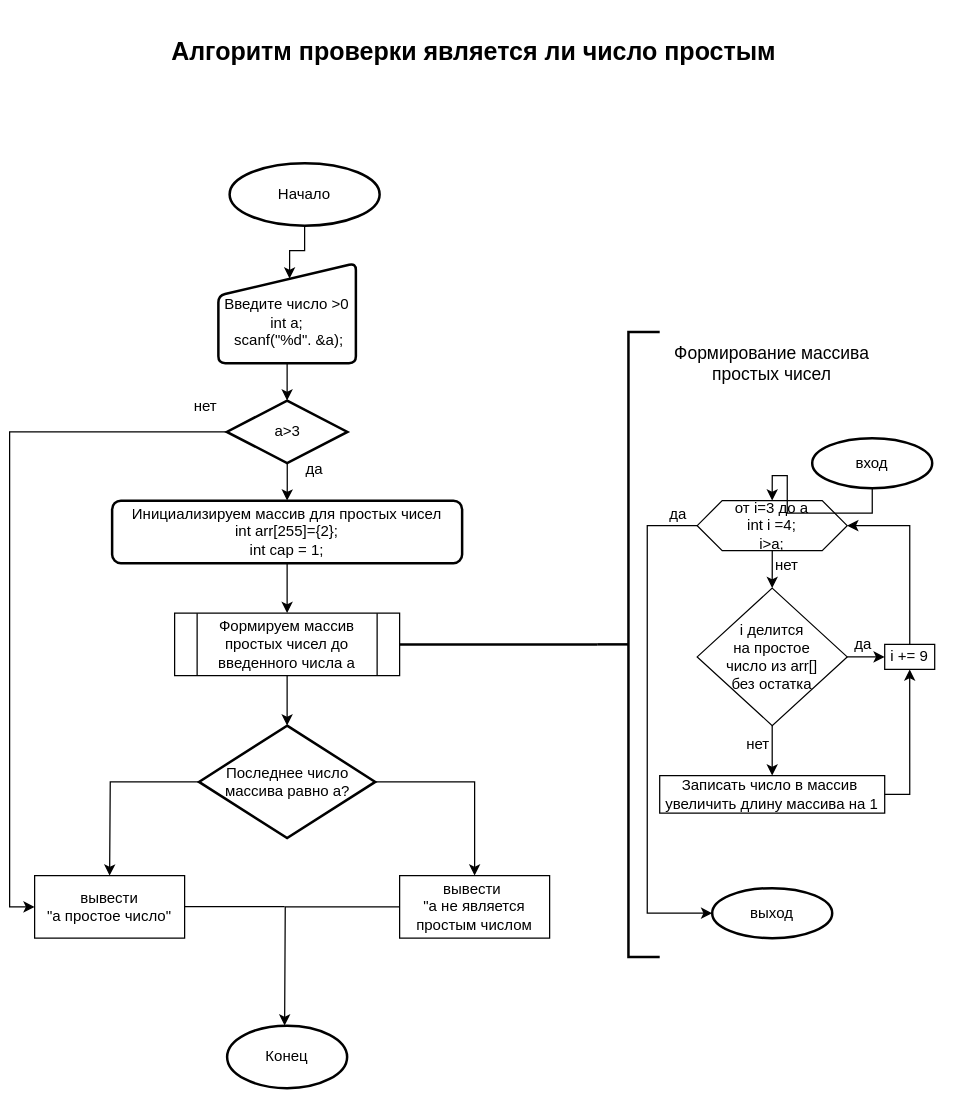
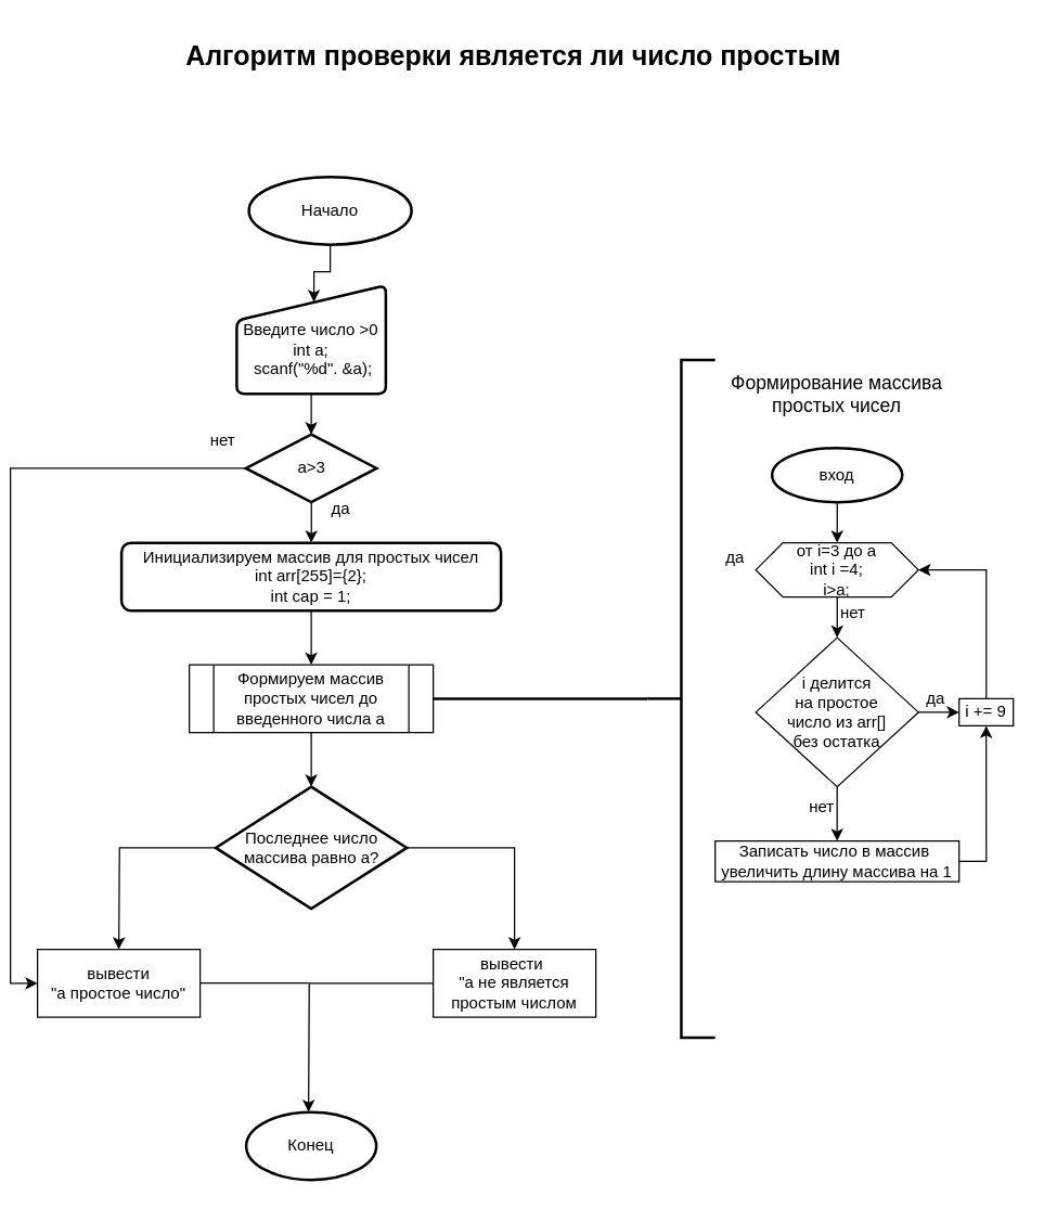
- <mxCell id="26" value="вход" style="strokeWidth=2;html=1;shape=mxgraph.flowchart.start_1;whiteSpace=wrap;" vertex="1" parent="1"><mxGeometry x="642.06" y="350" width="96" height="40" as="geometry" /></mxCell>
+ <mxCell id="26" value="вход" style="strokeWidth=2;html=1;shape=mxgraph.flowchart.start_1;whiteSpace=wrap;" vertex="1" parent="1"><mxGeometry x="562.06" y="330" width="96" height="40" as="geometry" /></mxCell>
- <mxCell id="28" style="edgeStyle=orthogonalEdgeStyle;rounded=0;orthogonalLoop=1;jettySize=auto;html=1;entryX=0;entryY=0.5;entryDx=0;entryDy=0;entryPerimeter=0;" edge="1" parent="1" source="29" target="37"><mxGeometry relative="1" as="geometry"><Array as="points"><mxPoint x="510.06" y="420" /><mxPoint x="510.06" y="730" /></Array></mxGeometry></mxCell>
- <mxCell id="37" value="выход" style="strokeWidth=2;html=1;shape=mxgraph.flowchart.start_1;whiteSpace=wrap;" vertex="1" parent="1"><mxGeometry x="562.06" y="710" width="96" height="40" as="geometry" /></mxCell>
